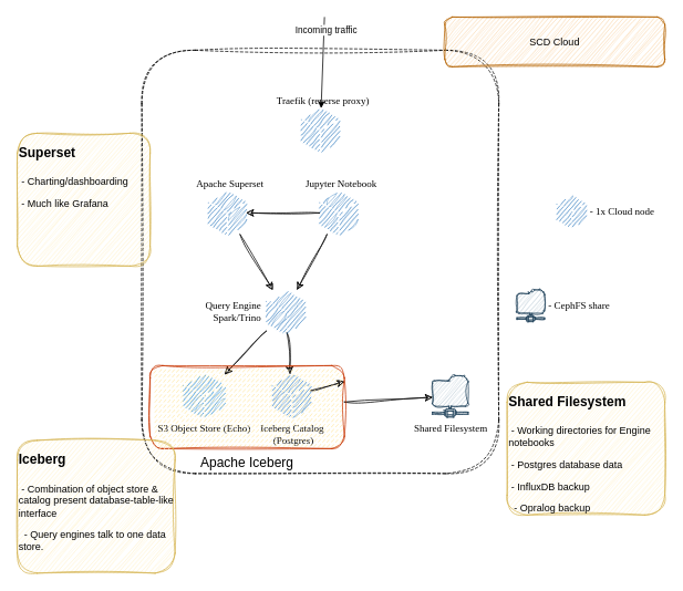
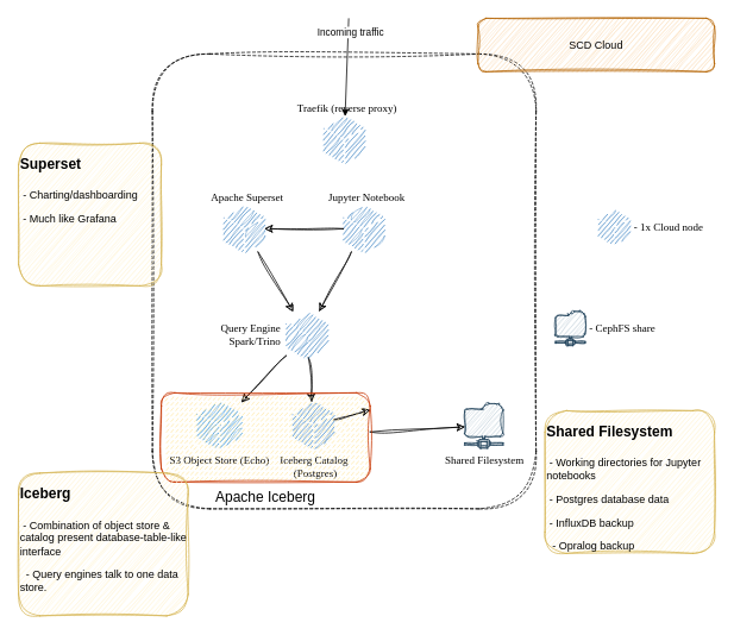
- <mxCell id="19" value="&lt;h1 style=&quot;margin-top: 0px;&quot;&gt;&lt;font style=&quot;font-size: 16px;&quot;&gt;Shared Filesystem&lt;/font&gt;&lt;/h1&gt;&lt;p&gt;&amp;nbsp;- Working directories for Engine notebooks&lt;/p&gt;&lt;p&gt;&lt;span style=&quot;background-color: initial;&quot;&gt;&amp;nbsp;- Postgres database data&lt;/span&gt;&lt;/p&gt;&lt;p&gt;&amp;nbsp;- InfluxDB backup&lt;/p&gt;&lt;p&gt;&amp;nbsp; - Opralog backup&lt;/p&gt;&lt;p&gt;&lt;span style=&quot;background-color: initial;&quot;&gt;&lt;br&gt;&lt;/span&gt;&lt;/p&gt;&lt;p&gt;&lt;span style=&quot;background-color: initial;&quot;&gt;&lt;br&gt;&lt;/span&gt;&lt;/p&gt;" style="text;html=1;whiteSpace=wrap;overflow=hidden;rounded=1;fillColor=#fff2cc;strokeColor=#d6b656;sketch=1;curveFitting=1;jiggle=2;" vertex="1" parent="1"><mxGeometry x="610" y="460" width="190" height="160" as="geometry" /></mxCell>
+ <mxCell id="19" value="&lt;h1 style=&quot;margin-top: 0px;&quot;&gt;&lt;font style=&quot;font-size: 16px;&quot;&gt;Shared Filesystem&lt;/font&gt;&lt;/h1&gt;&lt;p&gt;&amp;nbsp;- Working directories for Jupyter notebooks&lt;/p&gt;&lt;p&gt;&lt;span style=&quot;background-color: initial;&quot;&gt;&amp;nbsp;- Postgres database data&lt;/span&gt;&lt;/p&gt;&lt;p&gt;&amp;nbsp;- InfluxDB backup&lt;/p&gt;&lt;p&gt;&amp;nbsp; - Opralog backup&lt;/p&gt;&lt;p&gt;&lt;span style=&quot;background-color: initial;&quot;&gt;&lt;br&gt;&lt;/span&gt;&lt;/p&gt;&lt;p&gt;&lt;span style=&quot;background-color: initial;&quot;&gt;&lt;br&gt;&lt;/span&gt;&lt;/p&gt;" style="text;html=1;whiteSpace=wrap;overflow=hidden;rounded=1;fillColor=#fff2cc;strokeColor=#d6b656;sketch=1;curveFitting=1;jiggle=2;" vertex="1" parent="1"><mxGeometry x="610" y="460" width="190" height="160" as="geometry" /></mxCell>
